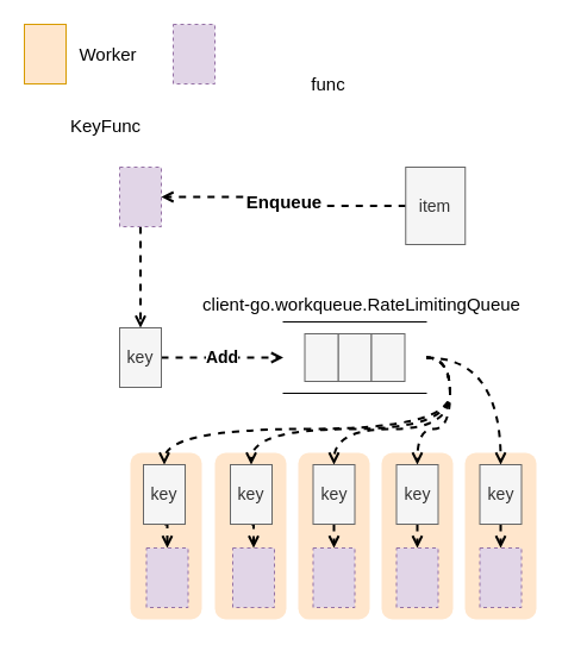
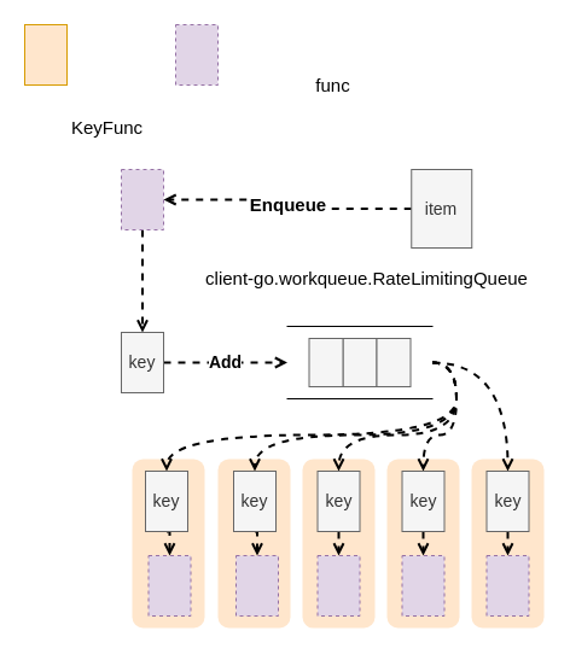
- <mxCell id="8" value="Worker" style="text;html=1;align=center;verticalAlign=middle;resizable=0;points=[];autosize=1;strokeColor=none;fillColor=none;fontSize=15;" vertex="1" parent="1"><mxGeometry x="55" y="30" width="70" height="30" as="geometry" /></mxCell>
- <mxCell id="24" value="client-go.workqueue.RateLimitingQueue" style="text;html=1;align=center;verticalAlign=middle;resizable=0;points=[];autosize=1;strokeColor=none;fillColor=none;fontSize=15;" vertex="1" parent="1"><mxGeometry x="157.5" y="240" width="290" height="30" as="geometry" /></mxCell>
+ <mxCell id="24" value="client-go.workqueue.RateLimitingQueue" style="text;html=1;align=center;verticalAlign=middle;resizable=0;points=[];autosize=1;strokeColor=none;fillColor=none;fontSize=15;" vertex="1" parent="1"><mxGeometry x="157.5" y="215" width="290" height="30" as="geometry" /></mxCell>
